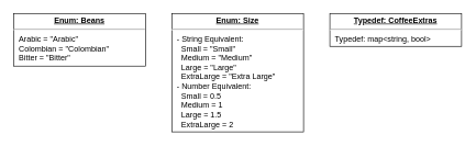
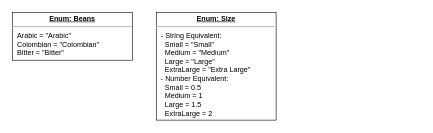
- <mxCell id="4" value="&lt;p style=&quot;margin: 0px ; margin-top: 4px ; text-align: center ; text-decoration: underline&quot;&gt;&lt;b&gt;Typedef: CoffeeExtras&lt;/b&gt;&lt;/p&gt;&lt;hr&gt;&lt;p style=&quot;margin: 0px ; margin-left: 8px&quot;&gt;Typedef: map&amp;lt;string, bool&amp;gt;&lt;/p&gt;" style="verticalAlign=top;align=left;overflow=fill;fontSize=12;fontFamily=Helvetica;html=1;" vertex="1" parent="1"><mxGeometry x="500" y="20" width="200" height="50" as="geometry" /></mxCell>
